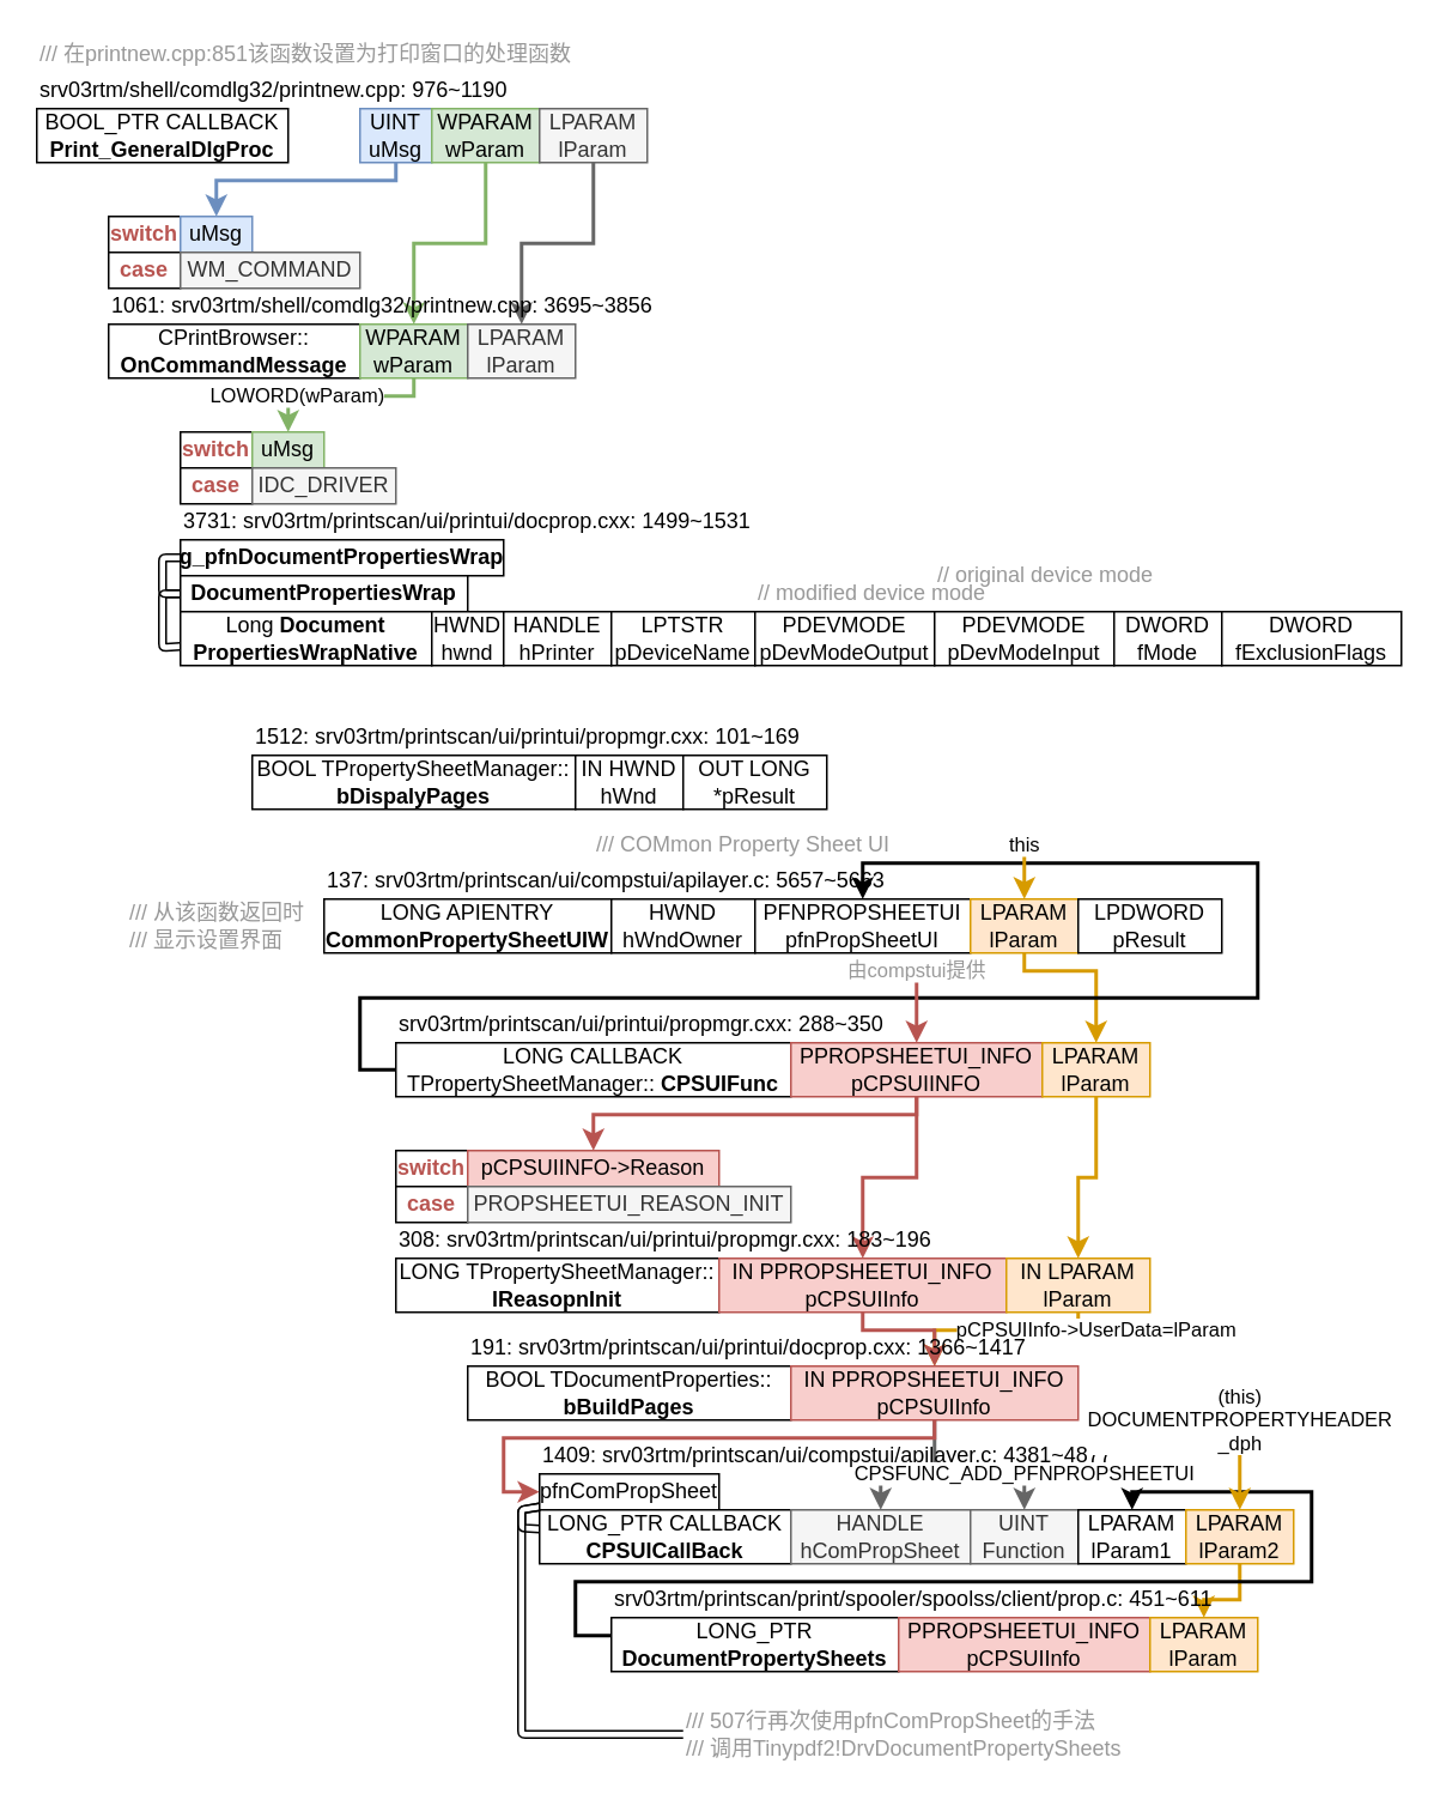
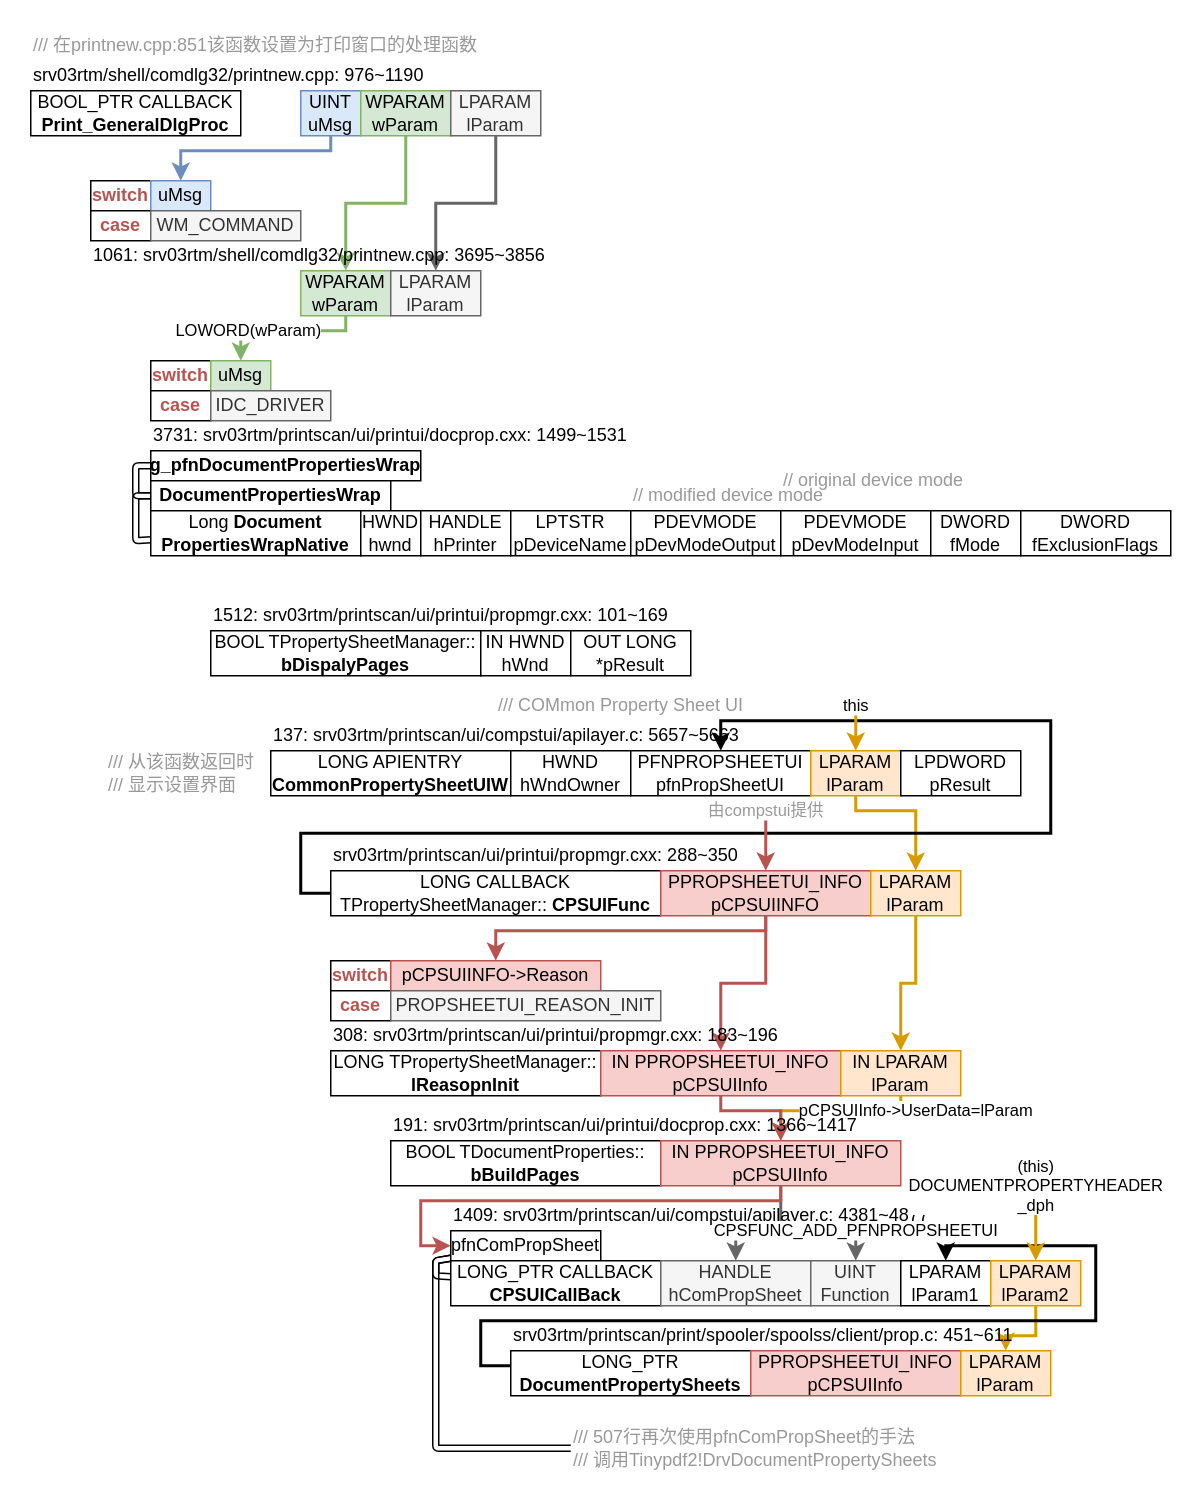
- <mxCell id="12" value="CPrintBrowser:: &lt;b&gt;OnCommandMessage&lt;/b&gt;" style="rounded=0;whiteSpace=wrap;html=1;" vertex="1" parent="1"><mxGeometry x="60" y="180" width="140" height="30" as="geometry" /></mxCell>
